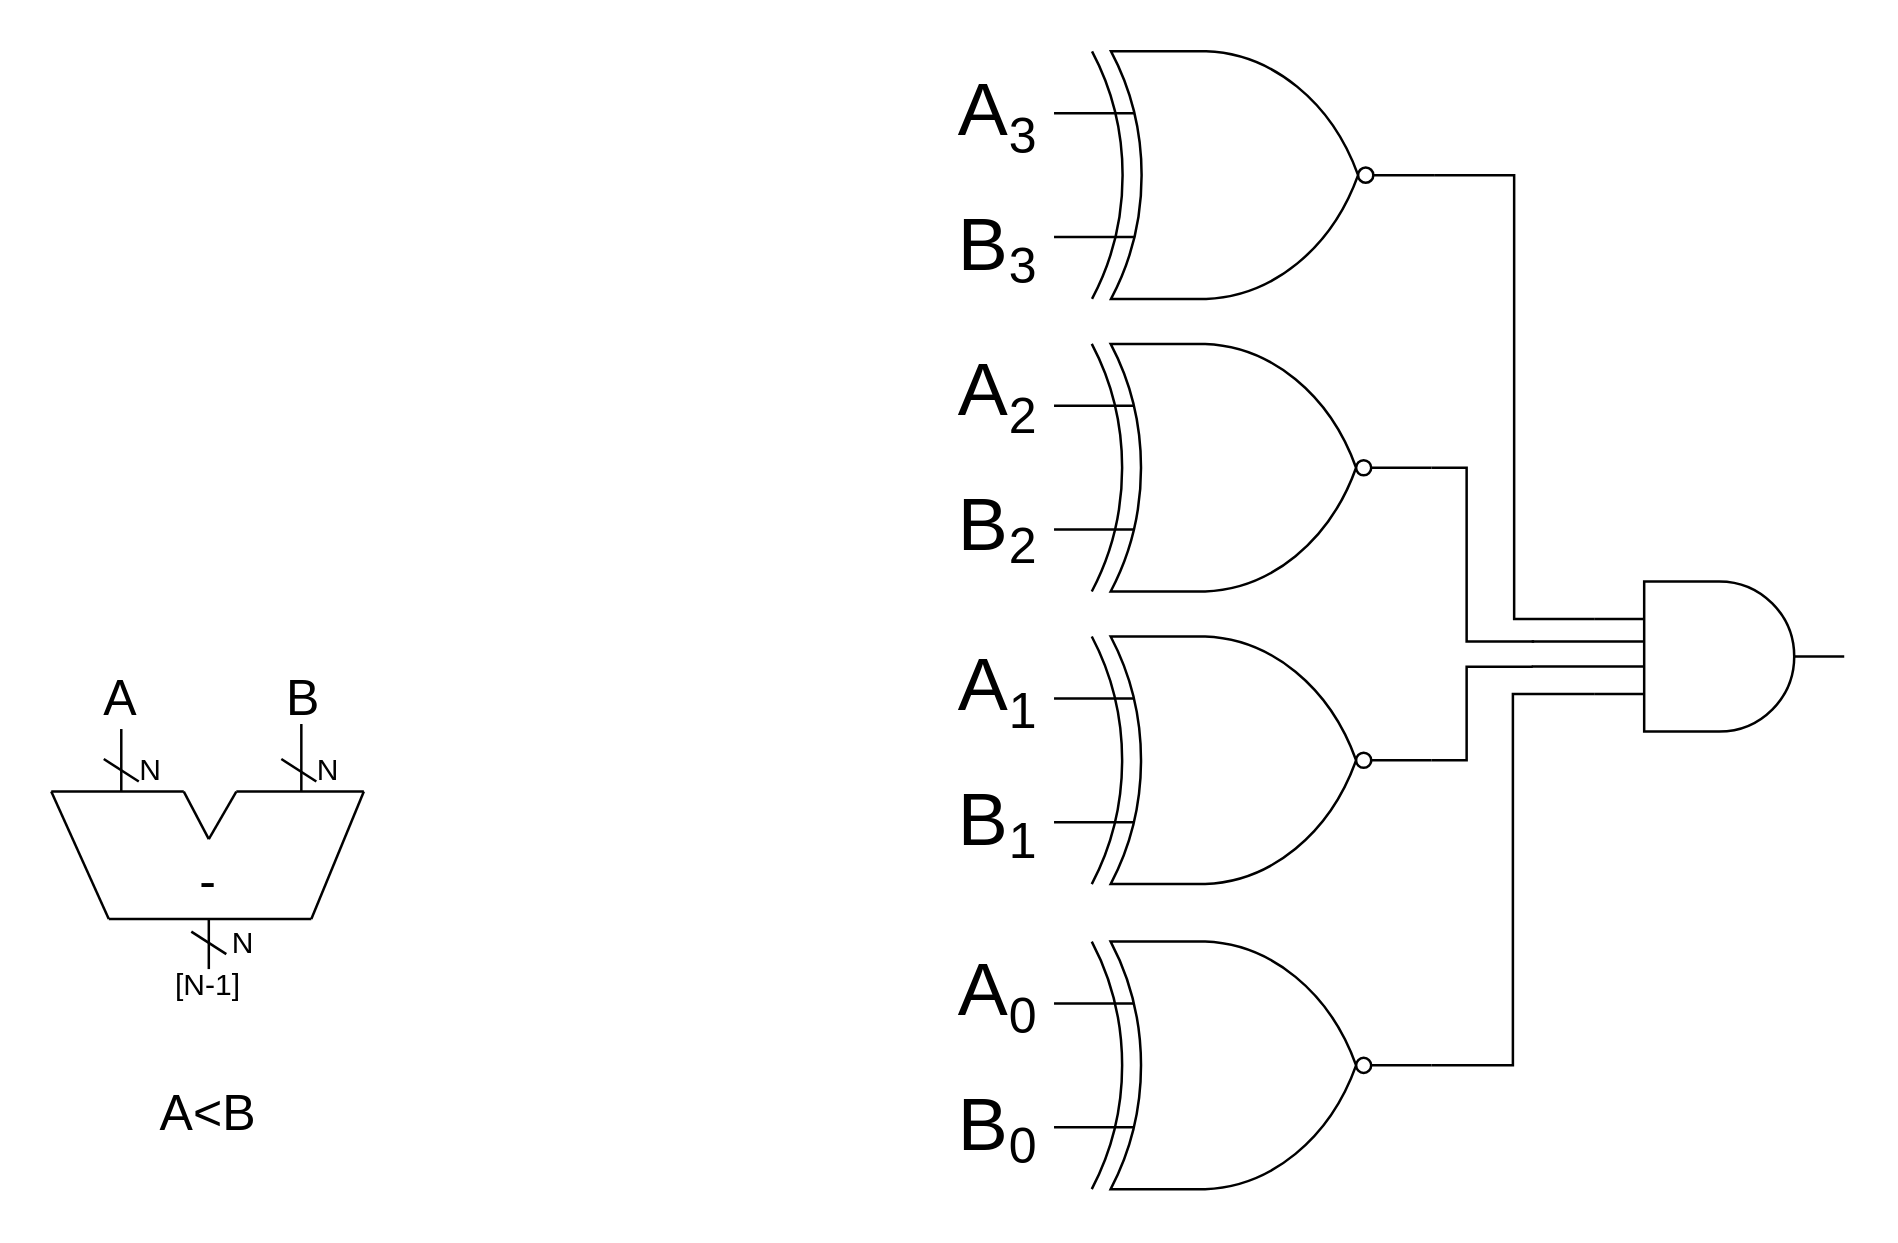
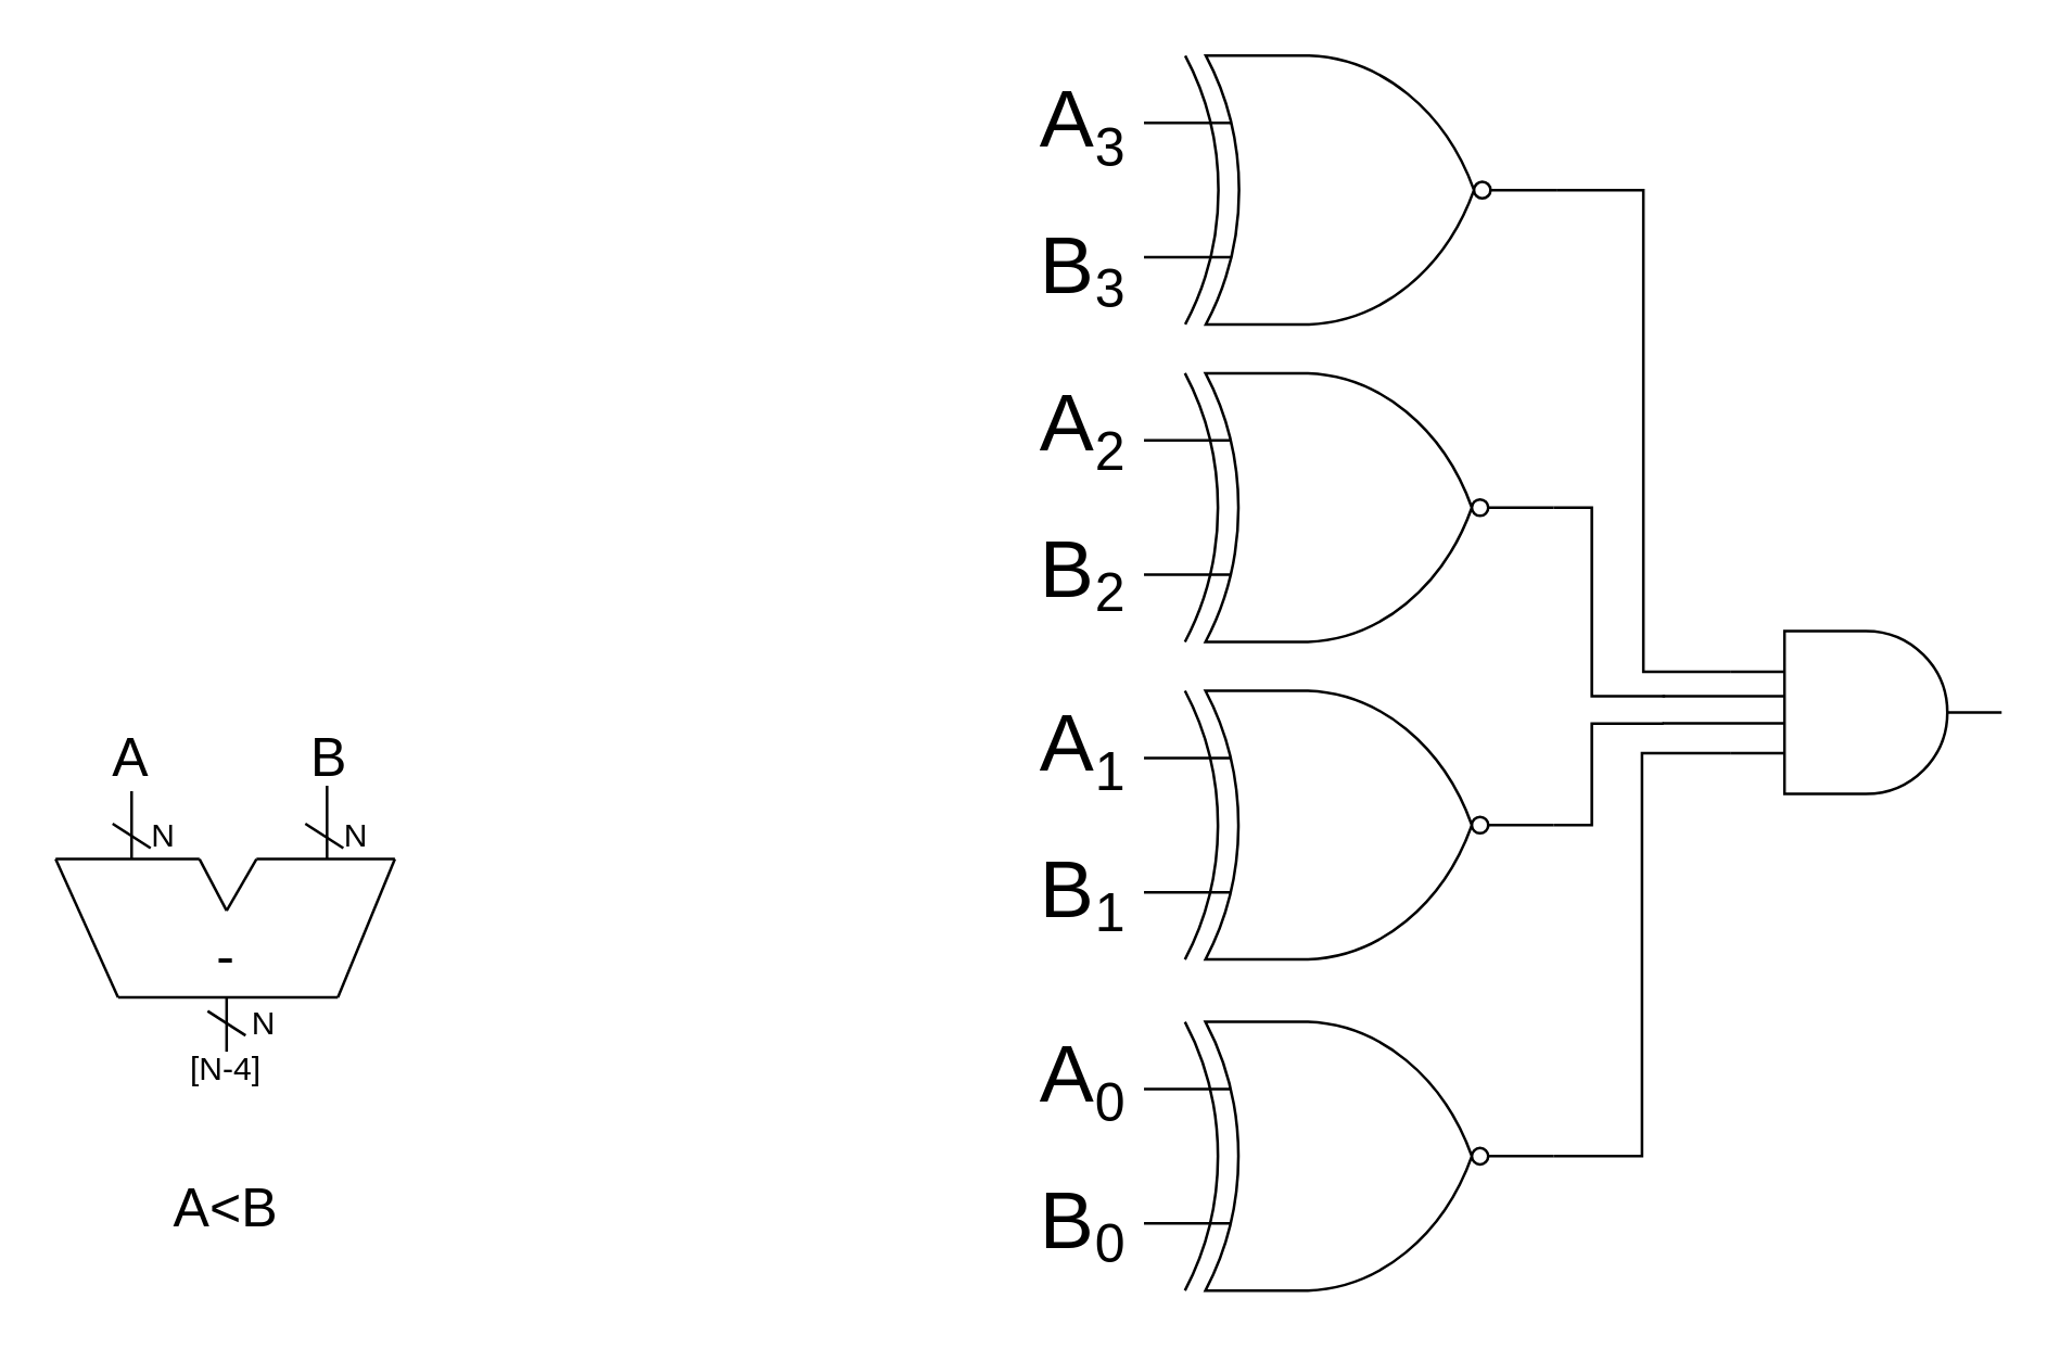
- <mxCell id="57" value="&lt;font style=&quot;font-size: 12px&quot;&gt;[N-1]&lt;/font&gt;" style="text;html=1;strokeColor=none;fillColor=none;align=center;verticalAlign=middle;whiteSpace=wrap;rounded=0;" parent="1" vertex="1"><mxGeometry x="58" y="384" width="50" height="20" as="geometry" /></mxCell>
+ <mxCell id="57" value="&lt;font style=&quot;font-size: 12px&quot;&gt;[N-4]&lt;/font&gt;" style="text;html=1;strokeColor=none;fillColor=none;align=center;verticalAlign=middle;whiteSpace=wrap;rounded=0;" parent="1" vertex="1"><mxGeometry x="58" y="384" width="50" height="20" as="geometry" /></mxCell>
